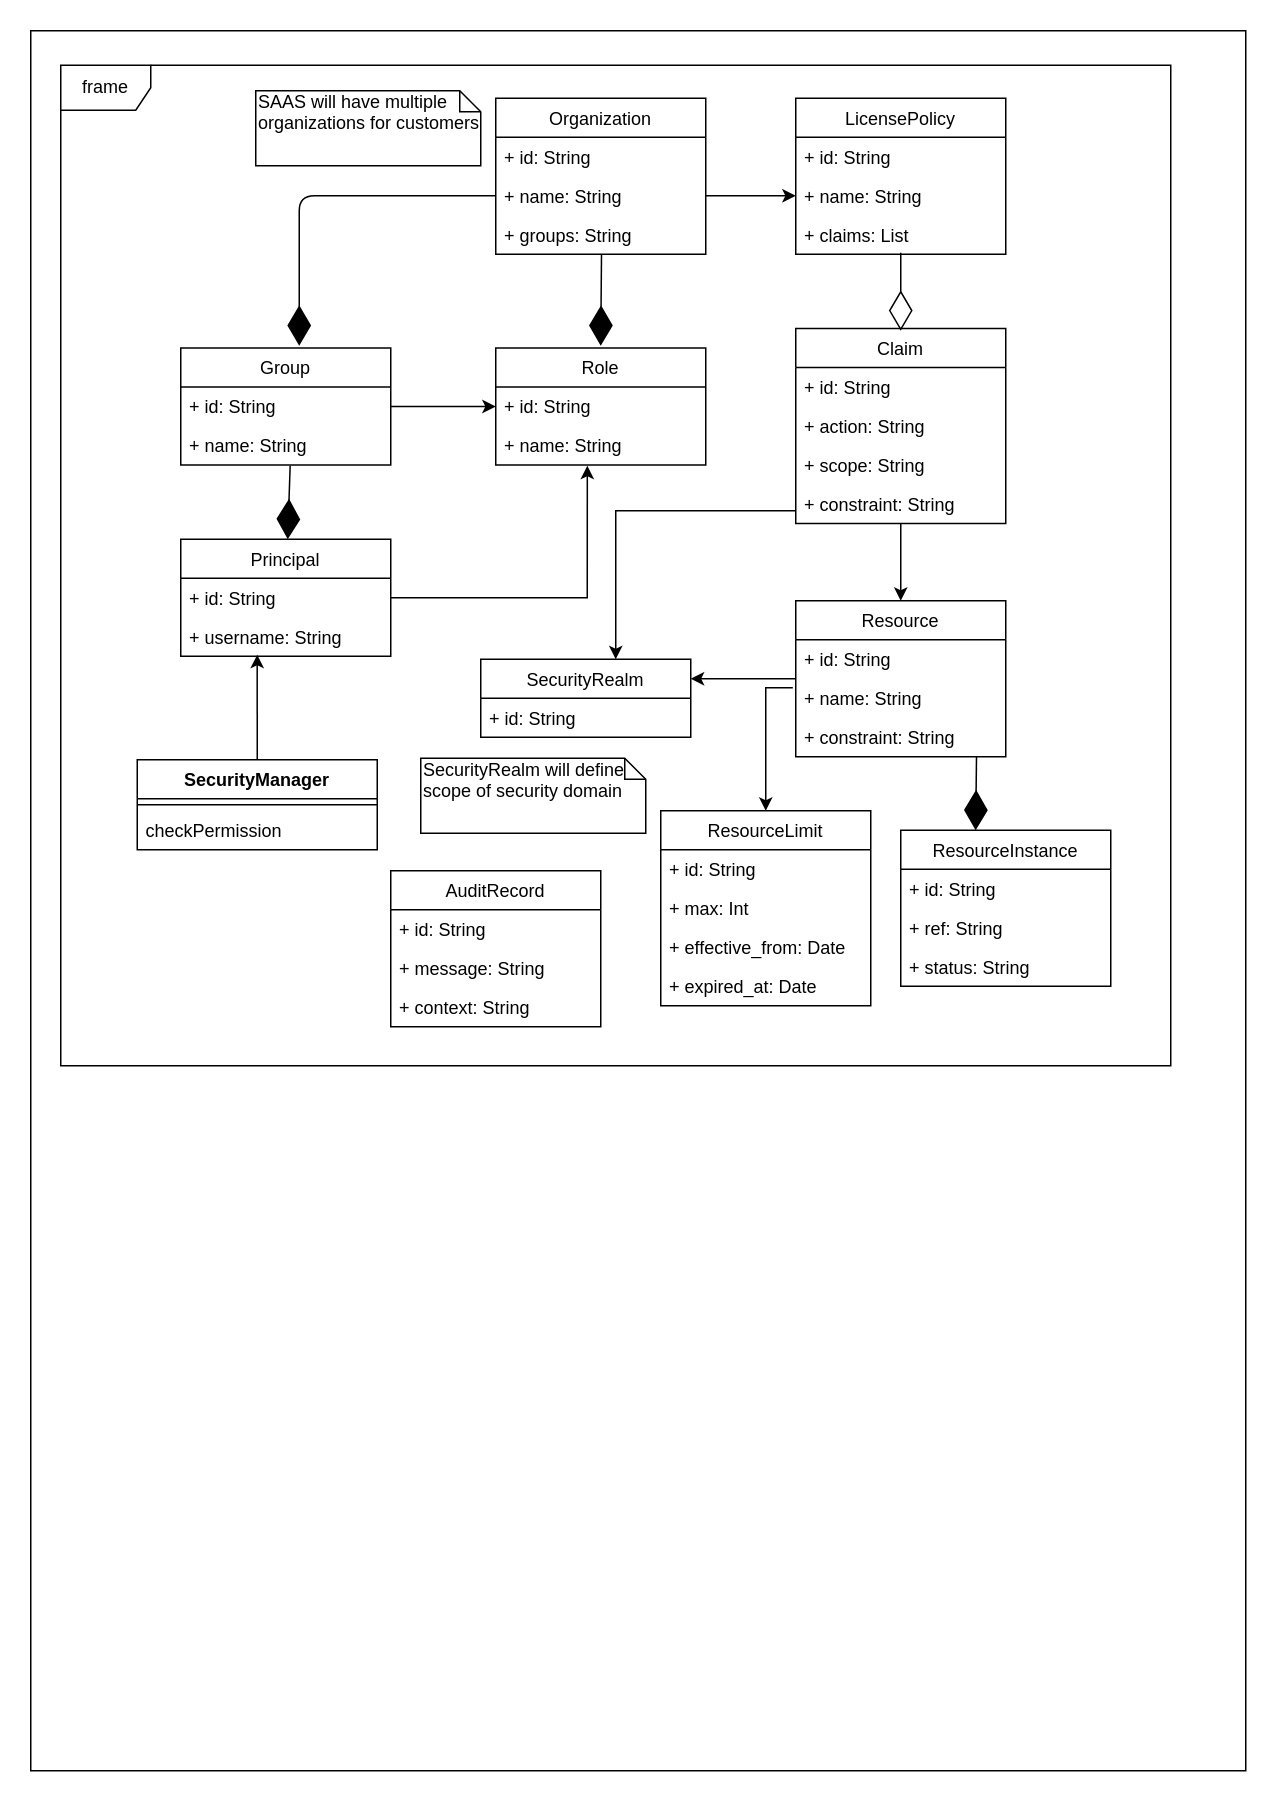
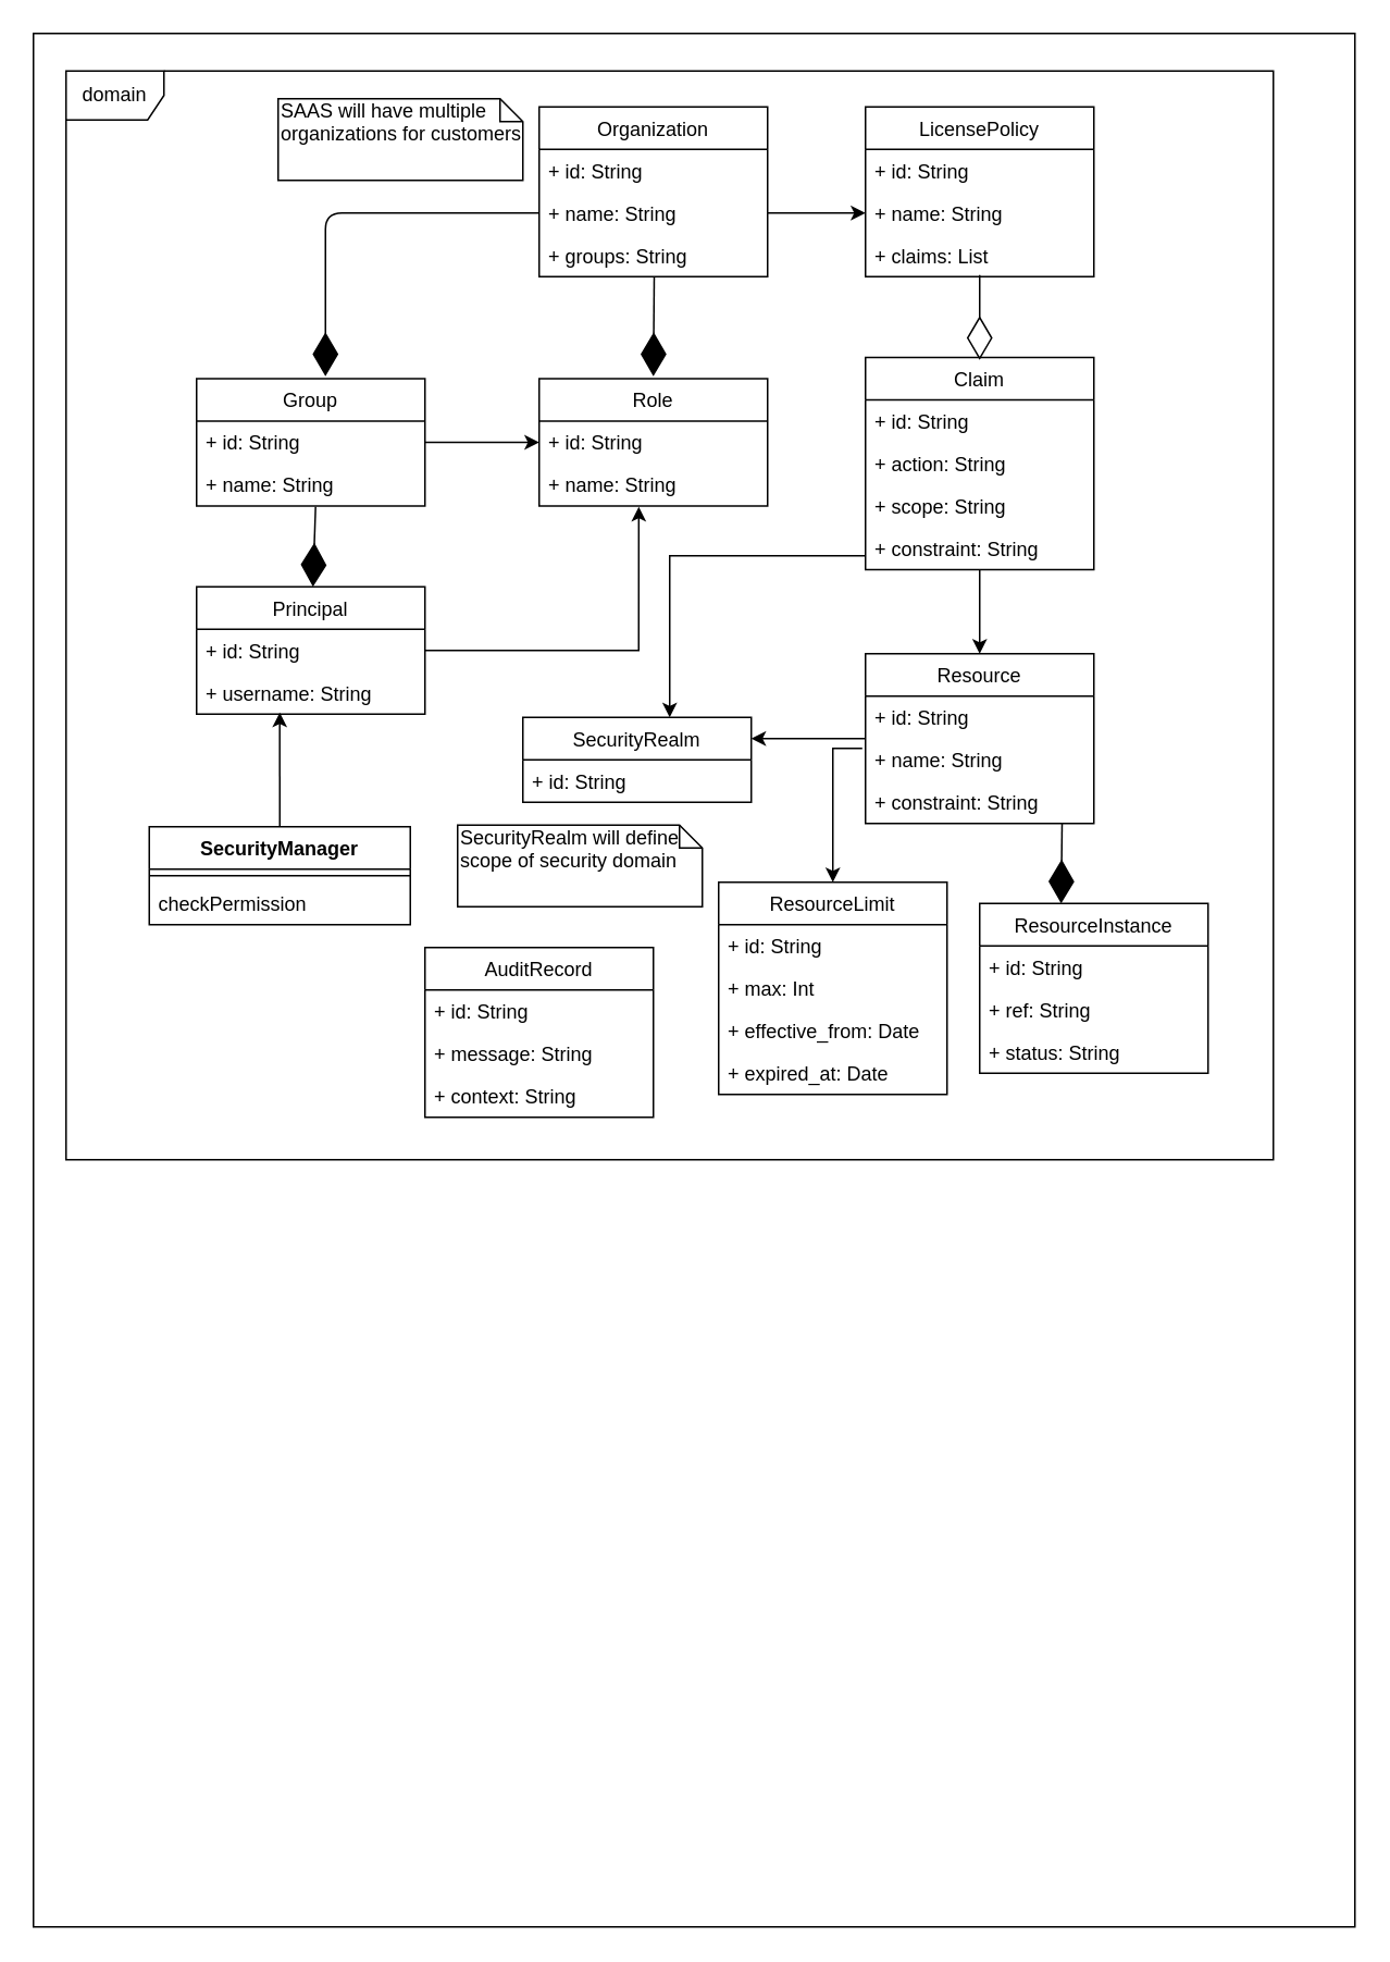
- <mxCell id="62" value="frame" style="shape=umlFrame;whiteSpace=wrap;html=1;" vertex="1" parent="1"><mxGeometry x="40" y="43" width="740" height="667" as="geometry" /></mxCell>
+ <mxCell id="62" value="domain" style="shape=umlFrame;whiteSpace=wrap;html=1;" vertex="1" parent="1"><mxGeometry x="40" y="43" width="740" height="667" as="geometry" /></mxCell>
